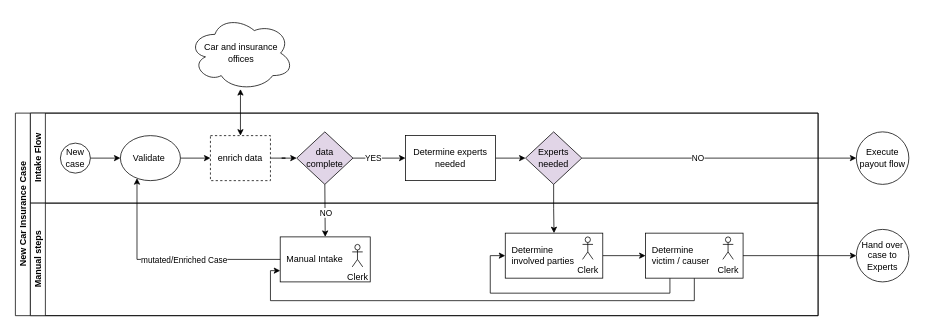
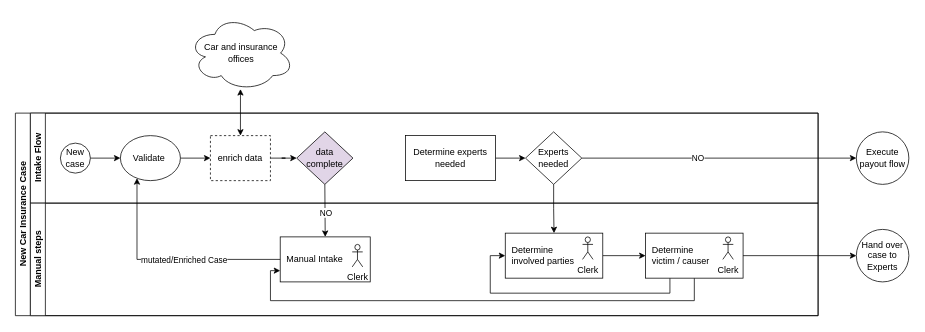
- <mxCell id="10" value="" style="edgeStyle=orthogonalEdgeStyle;rounded=0;orthogonalLoop=1;jettySize=auto;html=1;" edge="1" parent="3" source="12" target="14"><mxGeometry relative="1" as="geometry" /></mxCell>
- <mxCell id="11" value="YES" style="edgeLabel;html=1;align=center;verticalAlign=middle;resizable=0;points=[];" vertex="1" connectable="0" parent="10"><mxGeometry x="-0.257" y="1" relative="1" as="geometry"><mxPoint as="offset" /></mxGeometry></mxCell>
- <mxCell id="15" value="Experts needed" style="rhombus;whiteSpace=wrap;html=1;fillColor=#e1d5e7;" vertex="1" parent="3"><mxGeometry x="660" y="25" width="75" height="70" as="geometry" /></mxCell>
+ <mxCell id="15" value="Experts needed" style="rhombus;whiteSpace=wrap;html=1;" vertex="1" parent="3"><mxGeometry x="660" y="25" width="75" height="70" as="geometry" /></mxCell>
